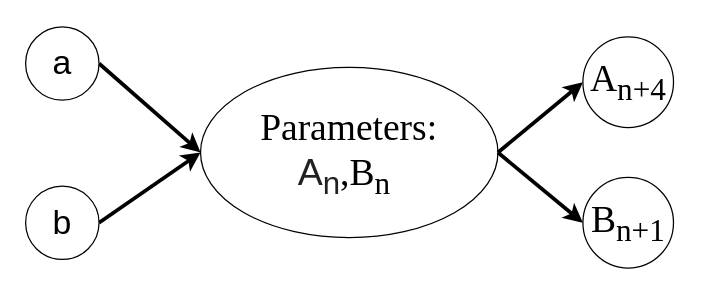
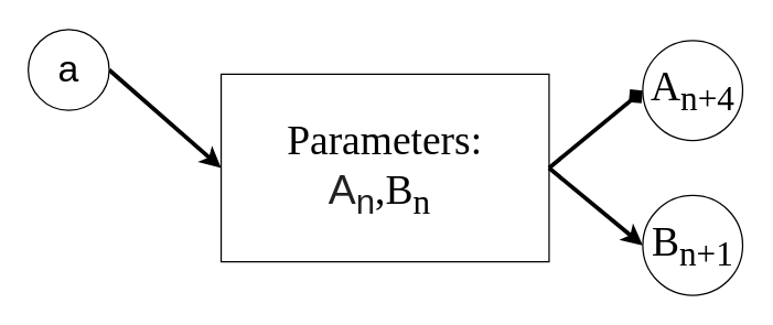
- <mxCell id="4" value="" style="endArrow=classic;html=1;rounded=0;fontFamily=Times New Roman;fontSize=20;exitX=1;exitY=0.5;exitDx=0;exitDy=0;entryX=0;entryY=0.5;entryDx=0;entryDy=0;strokeWidth=3;" parent="1" source="3" target="6" edge="1"><mxGeometry width="50" height="50" relative="1" as="geometry"><mxPoint x="432" y="294" as="sourcePoint" /><mxPoint x="442" y="74" as="targetPoint" /></mxGeometry></mxCell>
+ <mxCell id="4" value="" style="endArrow=diamond;html=1;rounded=0;fontFamily=Times New Roman;fontSize=20;exitX=1;exitY=0.5;exitDx=0;exitDy=0;entryX=0;entryY=0.5;entryDx=0;entryDy=0;strokeWidth=3;" parent="1" source="3" target="6" edge="1"><mxGeometry width="50" height="50" relative="1" as="geometry"><mxPoint x="432" y="294" as="sourcePoint" /><mxPoint x="442" y="74" as="targetPoint" /></mxGeometry></mxCell>
- <mxCell id="3" value="&lt;font face=&quot;Times New Roman&quot; style=&quot;font-size: 30px&quot;&gt;Parameters:&lt;br&gt;&lt;/font&gt;&lt;font color=&quot;#202122&quot; face=&quot;athena, gentium, gentium plus, palatino linotype, arial unicode ms, lucida sans unicode, lucida grande, code2000, sans-serif&quot; style=&quot;text-indent: 42px ; background-color: rgb(255 , 255 , 255)&quot;&gt;A&lt;sub&gt;n&lt;/sub&gt;&lt;/font&gt;&lt;font style=&quot;text-indent: 42px ; font-family: &amp;#34;times new roman&amp;#34;&quot;&gt;,B&lt;sub&gt;n&lt;/sub&gt;&lt;/font&gt;&lt;font style=&quot;text-indent: 42px ; font-family: &amp;#34;times new roman&amp;#34;&quot;&gt;&amp;nbsp;&lt;/font&gt;&lt;font face=&quot;Times New Roman&quot; style=&quot;font-size: 30px&quot;&gt;&lt;br&gt;&lt;/font&gt;" style="ellipse;whiteSpace=wrap;html=1;fontSize=30;" parent="1" vertex="1"><mxGeometry x="160" y="53.38" width="238" height="136.25" as="geometry" /></mxCell>
+ <mxCell id="3" value="&lt;font face=&quot;Times New Roman&quot; style=&quot;font-size: 30px&quot;&gt;Parameters:&lt;br&gt;&lt;/font&gt;&lt;font color=&quot;#202122&quot; face=&quot;athena, gentium, gentium plus, palatino linotype, arial unicode ms, lucida sans unicode, lucida grande, code2000, sans-serif&quot; style=&quot;text-indent: 42px ; background-color: rgb(255 , 255 , 255)&quot;&gt;A&lt;sub&gt;n&lt;/sub&gt;&lt;/font&gt;&lt;font style=&quot;text-indent: 42px ; font-family: &amp;#34;times new roman&amp;#34;&quot;&gt;,B&lt;sub&gt;n&lt;/sub&gt;&lt;/font&gt;&lt;font style=&quot;text-indent: 42px ; font-family: &amp;#34;times new roman&amp;#34;&quot;&gt;&amp;nbsp;&lt;/font&gt;&lt;font face=&quot;Times New Roman&quot; style=&quot;font-size: 30px&quot;&gt;&lt;br&gt;&lt;/font&gt;" style="rounded=0;whiteSpace=wrap;html=1;fontSize=30;" parent="1" vertex="1"><mxGeometry x="160" y="53.38" width="238" height="136.25" as="geometry" /></mxCell>
- <mxCell id="8" value="" style="endArrow=classic;html=1;rounded=0;fontSize=20;exitX=1;exitY=0.5;exitDx=0;exitDy=0;entryX=0;entryY=0.5;entryDx=0;entryDy=0;strokeWidth=3;" edge="1" parent="1" source="10" target="3"><mxGeometry width="50" height="50" relative="1" as="geometry"><mxPoint x="80" y="177.75" as="sourcePoint" /><mxPoint x="170" y="131.505" as="targetPoint" /></mxGeometry></mxCell>
- <mxCell id="10" value="&lt;span style=&quot;font-size: 27px&quot;&gt;b&lt;/span&gt;" style="ellipse;whiteSpace=wrap;html=1;aspect=fixed;" vertex="1" parent="1"><mxGeometry x="20" y="148.37" width="58.75" height="58.75" as="geometry" /></mxCell>
